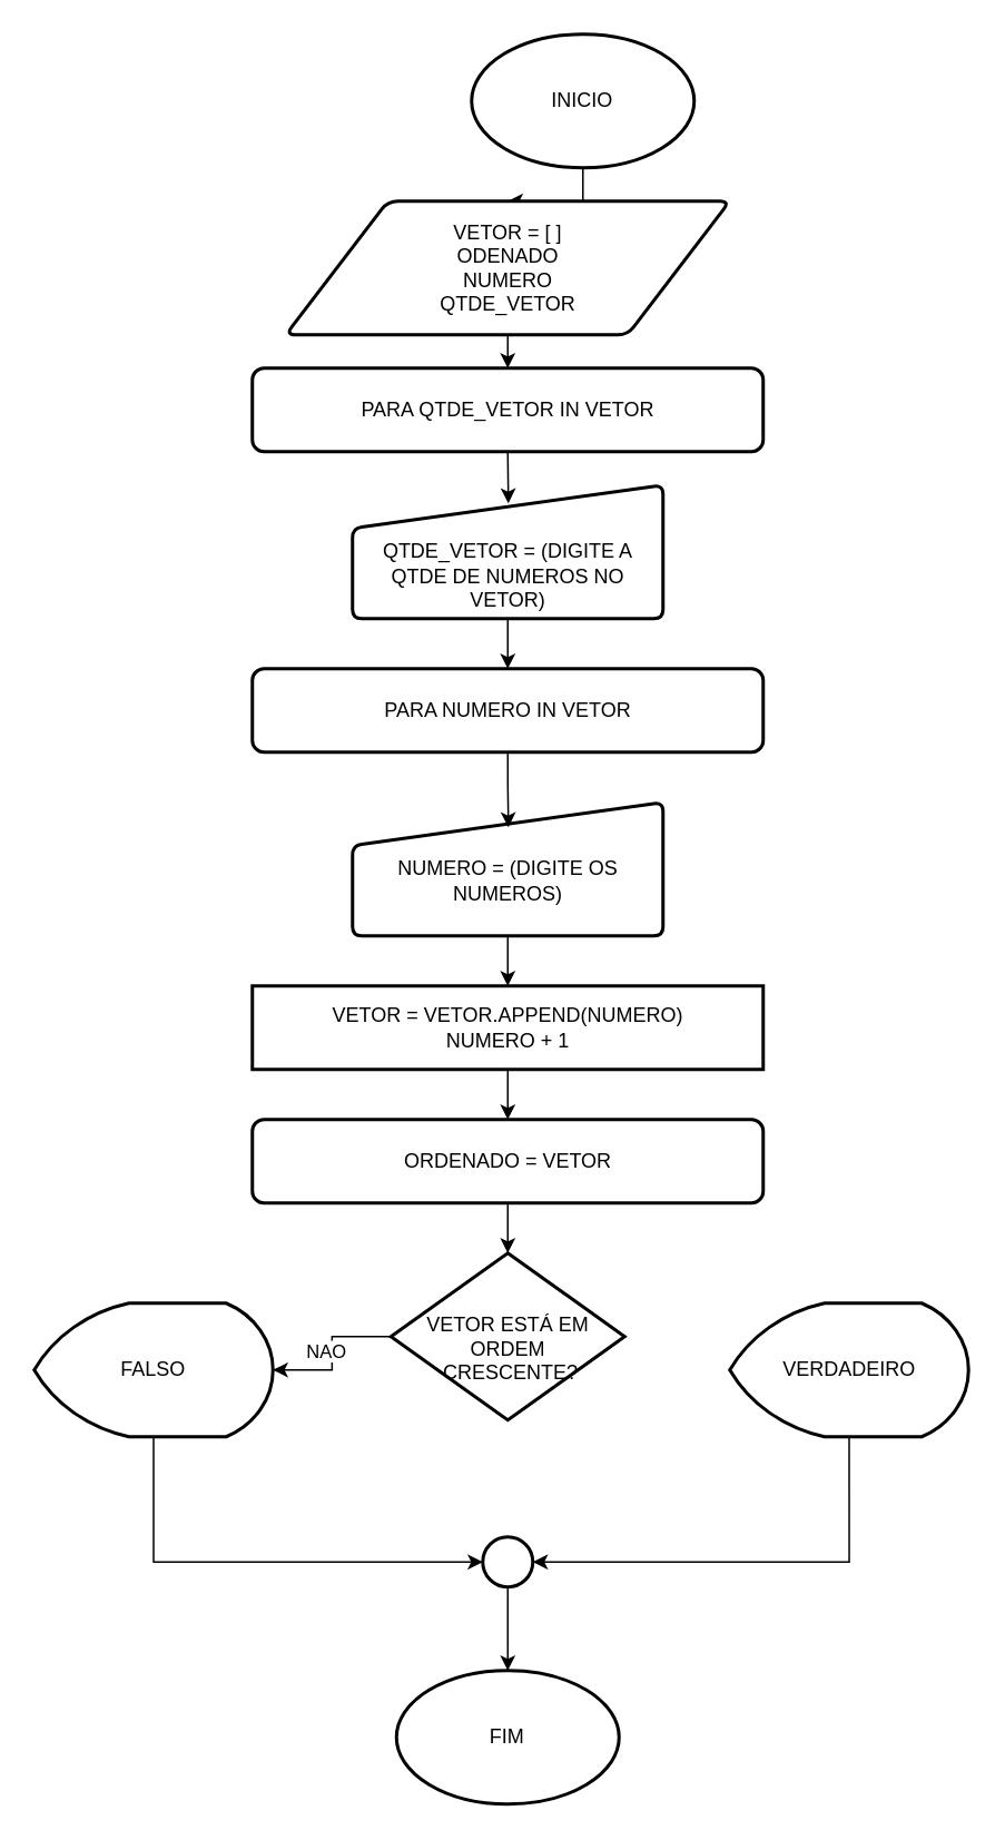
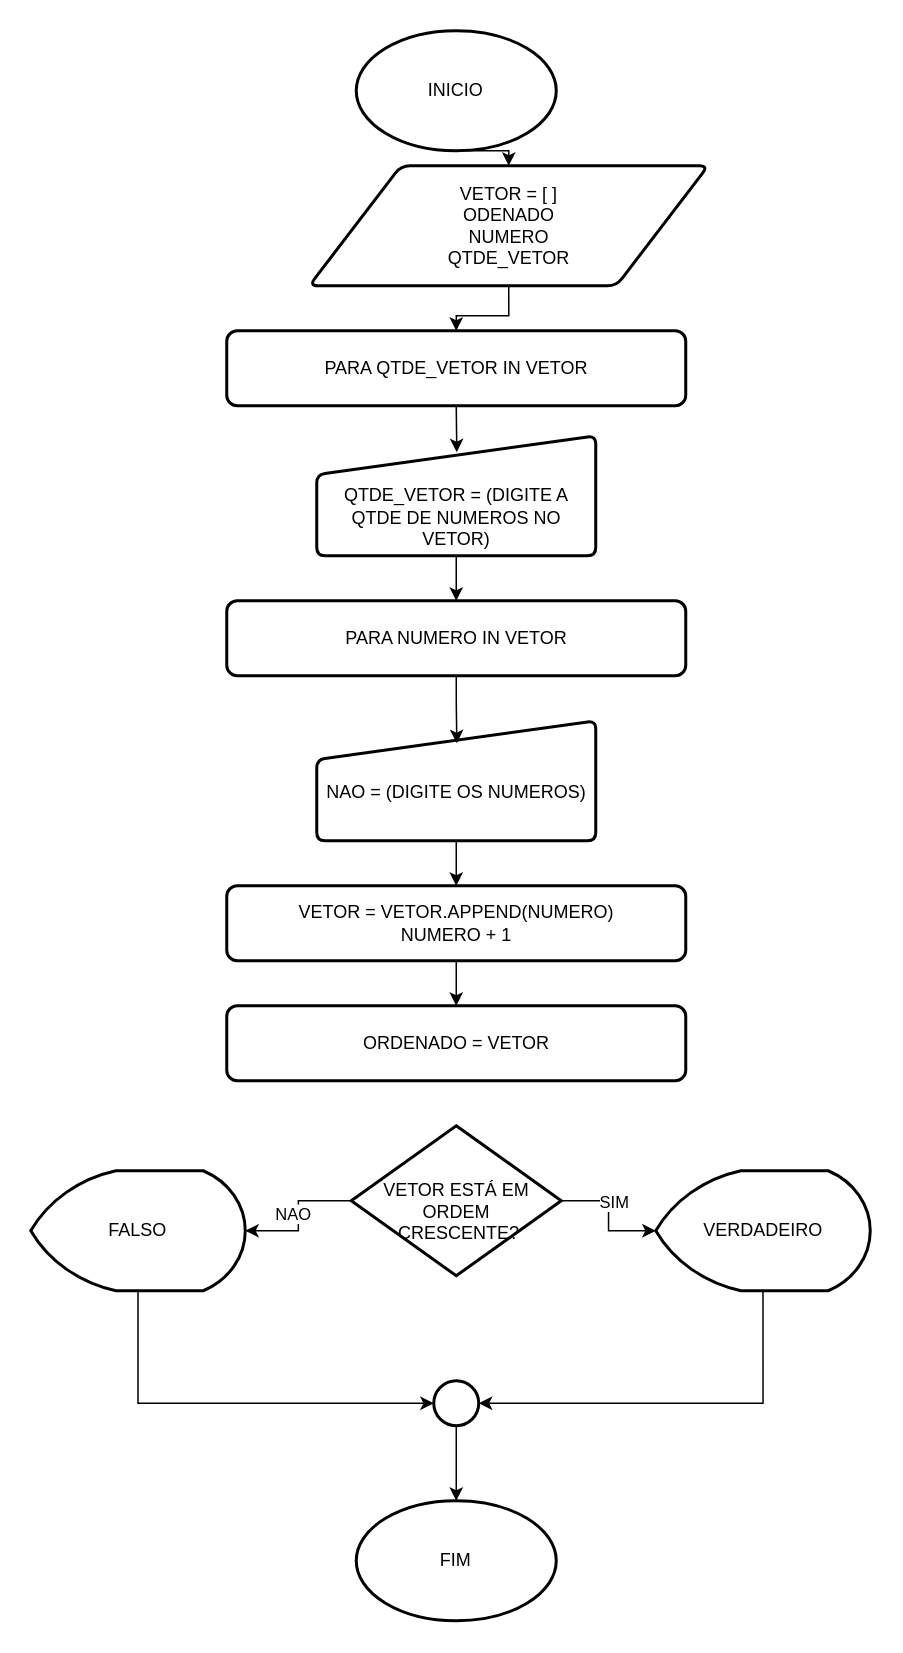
- <mxCell id="3" value="&lt;font style=&quot;vertical-align: inherit;&quot;&gt;&lt;font style=&quot;vertical-align: inherit;&quot;&gt;INICIO&lt;/font&gt;&lt;/font&gt;" style="strokeWidth=2;html=1;shape=mxgraph.flowchart.start_1;whiteSpace=wrap;" vertex="1" parent="1"><mxGeometry x="282" y="20" width="133.33" height="80" as="geometry" /></mxCell>
+ <mxCell id="3" value="&lt;font style=&quot;vertical-align: inherit;&quot;&gt;&lt;font style=&quot;vertical-align: inherit;&quot;&gt;INICIO&lt;/font&gt;&lt;/font&gt;" style="strokeWidth=2;html=1;shape=mxgraph.flowchart.start_1;whiteSpace=wrap;" vertex="1" parent="1"><mxGeometry x="237" y="20" width="133.33" height="80" as="geometry" /></mxCell>
- <mxCell id="5" value="&lt;font style=&quot;vertical-align: inherit;&quot;&gt;&lt;font style=&quot;vertical-align: inherit;&quot;&gt;VETOR = [ ]&lt;/font&gt;&lt;/font&gt;&lt;div&gt;&lt;font style=&quot;vertical-align: inherit;&quot;&gt;&lt;font style=&quot;vertical-align: inherit;&quot;&gt;&lt;font style=&quot;vertical-align: inherit;&quot;&gt;&lt;font style=&quot;vertical-align: inherit;&quot;&gt;ODENADO&lt;/font&gt;&lt;/font&gt;&lt;/font&gt;&lt;/font&gt;&lt;/div&gt;&lt;div&gt;&lt;font style=&quot;vertical-align: inherit;&quot;&gt;&lt;font style=&quot;vertical-align: inherit;&quot;&gt;NUMERO&lt;/font&gt;&lt;/font&gt;&lt;/div&gt;&lt;div&gt;&lt;font style=&quot;vertical-align: inherit;&quot;&gt;&lt;font style=&quot;vertical-align: inherit;&quot;&gt;QTDE_VETOR&lt;/font&gt;&lt;/font&gt;&lt;/div&gt;" style="shape=parallelogram;html=1;strokeWidth=2;perimeter=parallelogramPerimeter;whiteSpace=wrap;rounded=1;arcSize=12;size=0.23;" vertex="1" parent="1"><mxGeometry x="170.66" y="120" width="266" height="80" as="geometry" /></mxCell>
+ <mxCell id="5" value="&lt;font style=&quot;vertical-align: inherit;&quot;&gt;&lt;font style=&quot;vertical-align: inherit;&quot;&gt;VETOR = [ ]&lt;/font&gt;&lt;/font&gt;&lt;div&gt;&lt;font style=&quot;vertical-align: inherit;&quot;&gt;&lt;font style=&quot;vertical-align: inherit;&quot;&gt;&lt;font style=&quot;vertical-align: inherit;&quot;&gt;&lt;font style=&quot;vertical-align: inherit;&quot;&gt;ODENADO&lt;/font&gt;&lt;/font&gt;&lt;/font&gt;&lt;/font&gt;&lt;/div&gt;&lt;div&gt;&lt;font style=&quot;vertical-align: inherit;&quot;&gt;&lt;font style=&quot;vertical-align: inherit;&quot;&gt;NUMERO&lt;/font&gt;&lt;/font&gt;&lt;/div&gt;&lt;div&gt;&lt;font style=&quot;vertical-align: inherit;&quot;&gt;&lt;font style=&quot;vertical-align: inherit;&quot;&gt;QTDE_VETOR&lt;/font&gt;&lt;/font&gt;&lt;/div&gt;" style="shape=parallelogram;html=1;strokeWidth=2;perimeter=parallelogramPerimeter;whiteSpace=wrap;rounded=1;arcSize=12;size=0.23;" vertex="1" parent="1"><mxGeometry x="205.66" y="110" width="266" height="80" as="geometry" /></mxCell>
- <mxCell id="11" value="&lt;div&gt;&lt;font style=&quot;vertical-align: inherit;&quot;&gt;&lt;font style=&quot;vertical-align: inherit;&quot;&gt;&lt;br&gt;&lt;/font&gt;&lt;/font&gt;&lt;/div&gt;&lt;div&gt;&lt;font style=&quot;vertical-align: inherit;&quot;&gt;&lt;font style=&quot;vertical-align: inherit;&quot;&gt;NUMERO = (DIGITE OS NUMEROS)&lt;/font&gt;&lt;/font&gt;&lt;/div&gt;" style="html=1;strokeWidth=2;shape=manualInput;whiteSpace=wrap;rounded=1;size=26;arcSize=11;" vertex="1" parent="1"><mxGeometry x="210.67" y="480" width="186" height="80" as="geometry" /></mxCell>
+ <mxCell id="11" value="&lt;div&gt;&lt;font style=&quot;vertical-align: inherit;&quot;&gt;&lt;font style=&quot;vertical-align: inherit;&quot;&gt;&lt;br&gt;&lt;/font&gt;&lt;/font&gt;&lt;/div&gt;&lt;div&gt;&lt;font style=&quot;vertical-align: inherit;&quot;&gt;&lt;font style=&quot;vertical-align: inherit;&quot;&gt;NAO = (DIGITE OS NUMEROS)&lt;/font&gt;&lt;/font&gt;&lt;/div&gt;" style="html=1;strokeWidth=2;shape=manualInput;whiteSpace=wrap;rounded=1;size=26;arcSize=11;" vertex="1" parent="1"><mxGeometry x="210.67" y="480" width="186" height="80" as="geometry" /></mxCell>
- <mxCell id="13" value="&lt;font style=&quot;vertical-align: inherit;&quot;&gt;&lt;font style=&quot;vertical-align: inherit;&quot;&gt;&lt;font style=&quot;vertical-align: inherit;&quot;&gt;&lt;font style=&quot;vertical-align: inherit;&quot;&gt;&lt;font style=&quot;vertical-align: inherit;&quot;&gt;&lt;font style=&quot;vertical-align: inherit;&quot;&gt;&lt;font style=&quot;vertical-align: inherit;&quot;&gt;&lt;font style=&quot;vertical-align: inherit;&quot;&gt;VETOR = VETOR.APPEND(NUMERO)&lt;/font&gt;&lt;/font&gt;&lt;/font&gt;&lt;/font&gt;&lt;/font&gt;&lt;/font&gt;&lt;/font&gt;&lt;/font&gt;&lt;div&gt;&lt;font style=&quot;vertical-align: inherit;&quot;&gt;&lt;font style=&quot;vertical-align: inherit;&quot;&gt;&lt;font style=&quot;vertical-align: inherit;&quot;&gt;&lt;font style=&quot;vertical-align: inherit;&quot;&gt;&lt;font style=&quot;vertical-align: inherit;&quot;&gt;&lt;font style=&quot;vertical-align: inherit;&quot;&gt;&lt;font style=&quot;vertical-align: inherit;&quot;&gt;&lt;font style=&quot;vertical-align: inherit;&quot;&gt;&lt;font style=&quot;vertical-align: inherit;&quot;&gt;&lt;font style=&quot;vertical-align: inherit;&quot;&gt;NUMERO + 1&lt;/font&gt;&lt;/font&gt;&lt;/font&gt;&lt;/font&gt;&lt;/font&gt;&lt;/font&gt;&lt;/font&gt;&lt;/font&gt;&lt;/font&gt;&lt;/font&gt;&lt;/div&gt;" style="whiteSpace=wrap;html=1;absoluteArcSize=1;arcSize=14;strokeWidth=2;rounded=0;" vertex="1" parent="1"><mxGeometry x="150.67" y="590" width="306" height="50" as="geometry" /></mxCell>
+ <mxCell id="13" value="&lt;font style=&quot;vertical-align: inherit;&quot;&gt;&lt;font style=&quot;vertical-align: inherit;&quot;&gt;&lt;font style=&quot;vertical-align: inherit;&quot;&gt;&lt;font style=&quot;vertical-align: inherit;&quot;&gt;&lt;font style=&quot;vertical-align: inherit;&quot;&gt;&lt;font style=&quot;vertical-align: inherit;&quot;&gt;&lt;font style=&quot;vertical-align: inherit;&quot;&gt;&lt;font style=&quot;vertical-align: inherit;&quot;&gt;VETOR = VETOR.APPEND(NUMERO)&lt;/font&gt;&lt;/font&gt;&lt;/font&gt;&lt;/font&gt;&lt;/font&gt;&lt;/font&gt;&lt;/font&gt;&lt;/font&gt;&lt;div&gt;&lt;font style=&quot;vertical-align: inherit;&quot;&gt;&lt;font style=&quot;vertical-align: inherit;&quot;&gt;&lt;font style=&quot;vertical-align: inherit;&quot;&gt;&lt;font style=&quot;vertical-align: inherit;&quot;&gt;&lt;font style=&quot;vertical-align: inherit;&quot;&gt;&lt;font style=&quot;vertical-align: inherit;&quot;&gt;&lt;font style=&quot;vertical-align: inherit;&quot;&gt;&lt;font style=&quot;vertical-align: inherit;&quot;&gt;&lt;font style=&quot;vertical-align: inherit;&quot;&gt;&lt;font style=&quot;vertical-align: inherit;&quot;&gt;NUMERO + 1&lt;/font&gt;&lt;/font&gt;&lt;/font&gt;&lt;/font&gt;&lt;/font&gt;&lt;/font&gt;&lt;/font&gt;&lt;/font&gt;&lt;/font&gt;&lt;/font&gt;&lt;/div&gt;" style="rounded=1;whiteSpace=wrap;html=1;absoluteArcSize=1;arcSize=14;strokeWidth=2;" vertex="1" parent="1"><mxGeometry x="150.67" y="590" width="306" height="50" as="geometry" /></mxCell>
- <mxCell id="22" style="edgeStyle=orthogonalEdgeStyle;rounded=0;orthogonalLoop=1;jettySize=auto;html=1;exitX=0.5;exitY=1;exitDx=0;exitDy=0;entryX=0.5;entryY=0;entryDx=0;entryDy=0;entryPerimeter=0;" edge="1" parent="1" source="14" target="15"><mxGeometry relative="1" as="geometry" /></mxCell>
+ <mxCell id="23" style="edgeStyle=orthogonalEdgeStyle;rounded=0;orthogonalLoop=1;jettySize=auto;html=1;exitX=1;exitY=0.5;exitDx=0;exitDy=0;exitPerimeter=0;entryX=0;entryY=0.5;entryDx=0;entryDy=0;entryPerimeter=0;" edge="1" parent="1" source="15" target="16"><mxGeometry relative="1" as="geometry" /></mxCell>
+ <mxCell id="24" value="&lt;font style=&quot;vertical-align: inherit;&quot;&gt;&lt;font style=&quot;vertical-align: inherit;&quot;&gt;SIM&lt;/font&gt;&lt;/font&gt;" style="edgeLabel;html=1;align=center;verticalAlign=middle;resizable=0;points=[];" vertex="1" connectable="0" parent="23"><mxGeometry x="-0.228" y="3" relative="1" as="geometry"><mxPoint as="offset" /></mxGeometry></mxCell>
